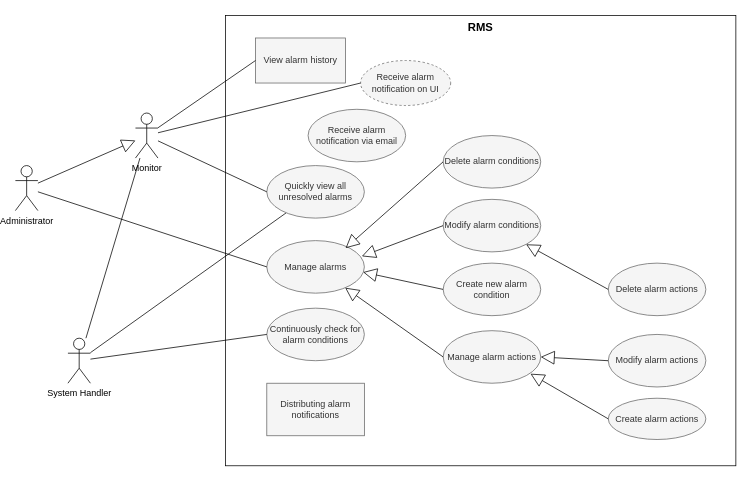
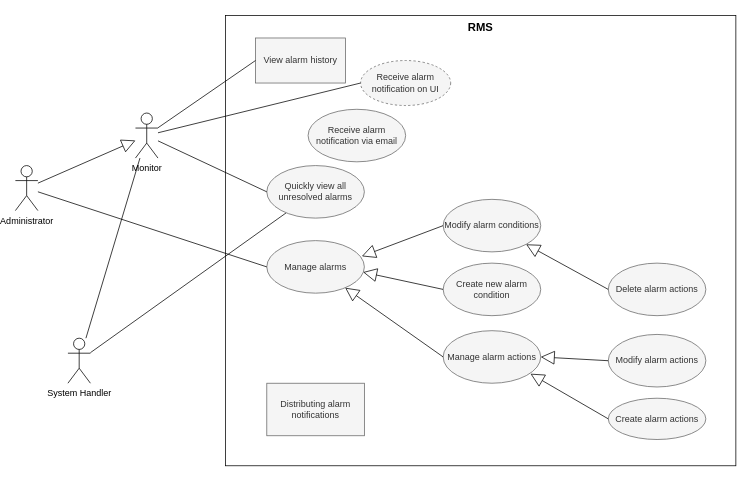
- <mxCell id="12" value="Delete alarm conditions" style="ellipse;whiteSpace=wrap;html=1;fillColor=#f5f5f5;fontColor=#333333;strokeColor=#666666;" vertex="1" parent="1"><mxGeometry x="590" y="180" width="130" height="70" as="geometry" /></mxCell>
- <mxCell id="24" value="" style="endArrow=block;endSize=16;endFill=0;html=1;rounded=0;exitX=0;exitY=0.5;exitDx=0;exitDy=0;entryX=0.808;entryY=0.143;entryDx=0;entryDy=0;entryPerimeter=0;" edge="1" parent="1" source="12" target="6"><mxGeometry width="160" relative="1" as="geometry"><mxPoint x="570" y="232" as="sourcePoint" /><mxPoint x="710" y="200" as="targetPoint" /></mxGeometry></mxCell>
- <mxCell id="7" value="Continuously check for alarm conditions" style="ellipse;whiteSpace=wrap;html=1;fillColor=#f5f5f5;fontColor=#333333;strokeColor=#666666;" vertex="1" parent="1"><mxGeometry x="355" y="410" width="130" height="70" as="geometry" /></mxCell>
- <mxCell id="31" value="" style="endArrow=none;html=1;rounded=0;entryX=0;entryY=0.5;entryDx=0;entryDy=0;" edge="1" parent="1" source="18" target="7"><mxGeometry width="50" height="50" relative="1" as="geometry"><mxPoint x="20" y="169" as="sourcePoint" /><mxPoint x="365" y="365" as="targetPoint" /></mxGeometry></mxCell>
